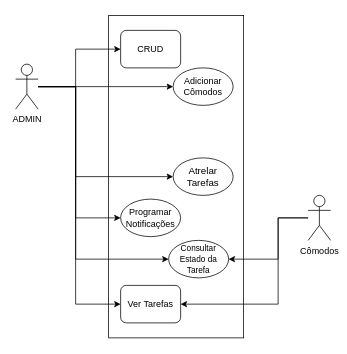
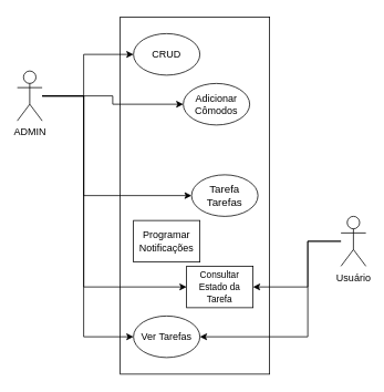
- <mxCell id="13" value="CRUD" style="whiteSpace=wrap;html=1;rounded=1;" parent="1" vertex="1"><mxGeometry x="160" y="40" width="80" height="50" as="geometry" /></mxCell>
+ <mxCell id="13" value="CRUD" style="ellipse;whiteSpace=wrap;html=1;" parent="1" vertex="1"><mxGeometry x="160" y="40" width="80" height="50" as="geometry" /></mxCell>
- <mxCell id="14" value="Adicionar Cômodos" style="ellipse;whiteSpace=wrap;html=1;" parent="1" vertex="1"><mxGeometry x="230" y="90" width="80" height="50" as="geometry" /></mxCell>
+ <mxCell id="14" value="Adicionar Cômodos" style="ellipse;whiteSpace=wrap;html=1;" parent="1" vertex="1"><mxGeometry x="220" y="100" width="80" height="50" as="geometry" /></mxCell>
- <mxCell id="15" value="&lt;font style=&quot;font-size: 13px;&quot;&gt;Atrelar Tarefas&lt;/font&gt;" style="ellipse;whiteSpace=wrap;html=1;" parent="1" vertex="1"><mxGeometry x="230" y="210" width="80" height="50" as="geometry" /></mxCell>
+ <mxCell id="15" value="&lt;font style=&quot;font-size: 13px;&quot;&gt;Tarefa Tarefas&lt;/font&gt;" style="ellipse;whiteSpace=wrap;html=1;" parent="1" vertex="1"><mxGeometry x="230" y="210" width="80" height="50" as="geometry" /></mxCell>
- <mxCell id="4" style="edgeStyle=orthogonalEdgeStyle;rounded=0;orthogonalLoop=1;jettySize=auto;html=1;entryX=0;entryY=0.5;entryDx=0;entryDy=0;" parent="1" source="9" target="16" edge="1"><mxGeometry relative="1" as="geometry"><Array as="points"><mxPoint x="100" y="115" /><mxPoint x="100" y="290" /></Array></mxGeometry></mxCell>
- <mxCell id="16" value="Programar Notificações" style="ellipse;whiteSpace=wrap;html=1;" parent="1" vertex="1"><mxGeometry x="160" y="265" width="80" height="50" as="geometry" /></mxCell>
+ <mxCell id="16" value="Programar Notificações" style="whiteSpace=wrap;html=1;rounded=0;" parent="1" vertex="1"><mxGeometry x="160" y="265" width="80" height="50" as="geometry" /></mxCell>
- <mxCell id="12" value="Cômodos" style="shape=umlActor;verticalLabelPosition=bottom;verticalAlign=top;html=1;outlineConnect=0;" parent="1" vertex="1"><mxGeometry x="410" y="260" width="30" height="60" as="geometry" /></mxCell>
+ <mxCell id="12" value="Usuário" style="shape=umlActor;verticalLabelPosition=bottom;verticalAlign=top;html=1;outlineConnect=0;" parent="1" vertex="1"><mxGeometry x="410" y="260" width="30" height="60" as="geometry" /></mxCell>
- <mxCell id="17" value="&lt;font style=&quot;font-size: 11px;&quot;&gt;Consultar Estado da Tarefa&lt;/font&gt;" style="ellipse;whiteSpace=wrap;html=1;" parent="1" vertex="1"><mxGeometry x="224" y="320" width="80" height="50" as="geometry" /></mxCell>
+ <mxCell id="17" value="&lt;font style=&quot;font-size: 11px;&quot;&gt;Consultar Estado da Tarefa&lt;/font&gt;" style="whiteSpace=wrap;html=1;rounded=0;" parent="1" vertex="1"><mxGeometry x="224" y="320" width="80" height="50" as="geometry" /></mxCell>
- <mxCell id="18" value="Ver Tarefas" style="whiteSpace=wrap;html=1;rounded=1;" parent="1" vertex="1"><mxGeometry x="160" y="380" width="80" height="50" as="geometry" /></mxCell>
+ <mxCell id="18" value="Ver Tarefas" style="ellipse;whiteSpace=wrap;html=1;" parent="1" vertex="1"><mxGeometry x="160" y="380" width="80" height="50" as="geometry" /></mxCell>
